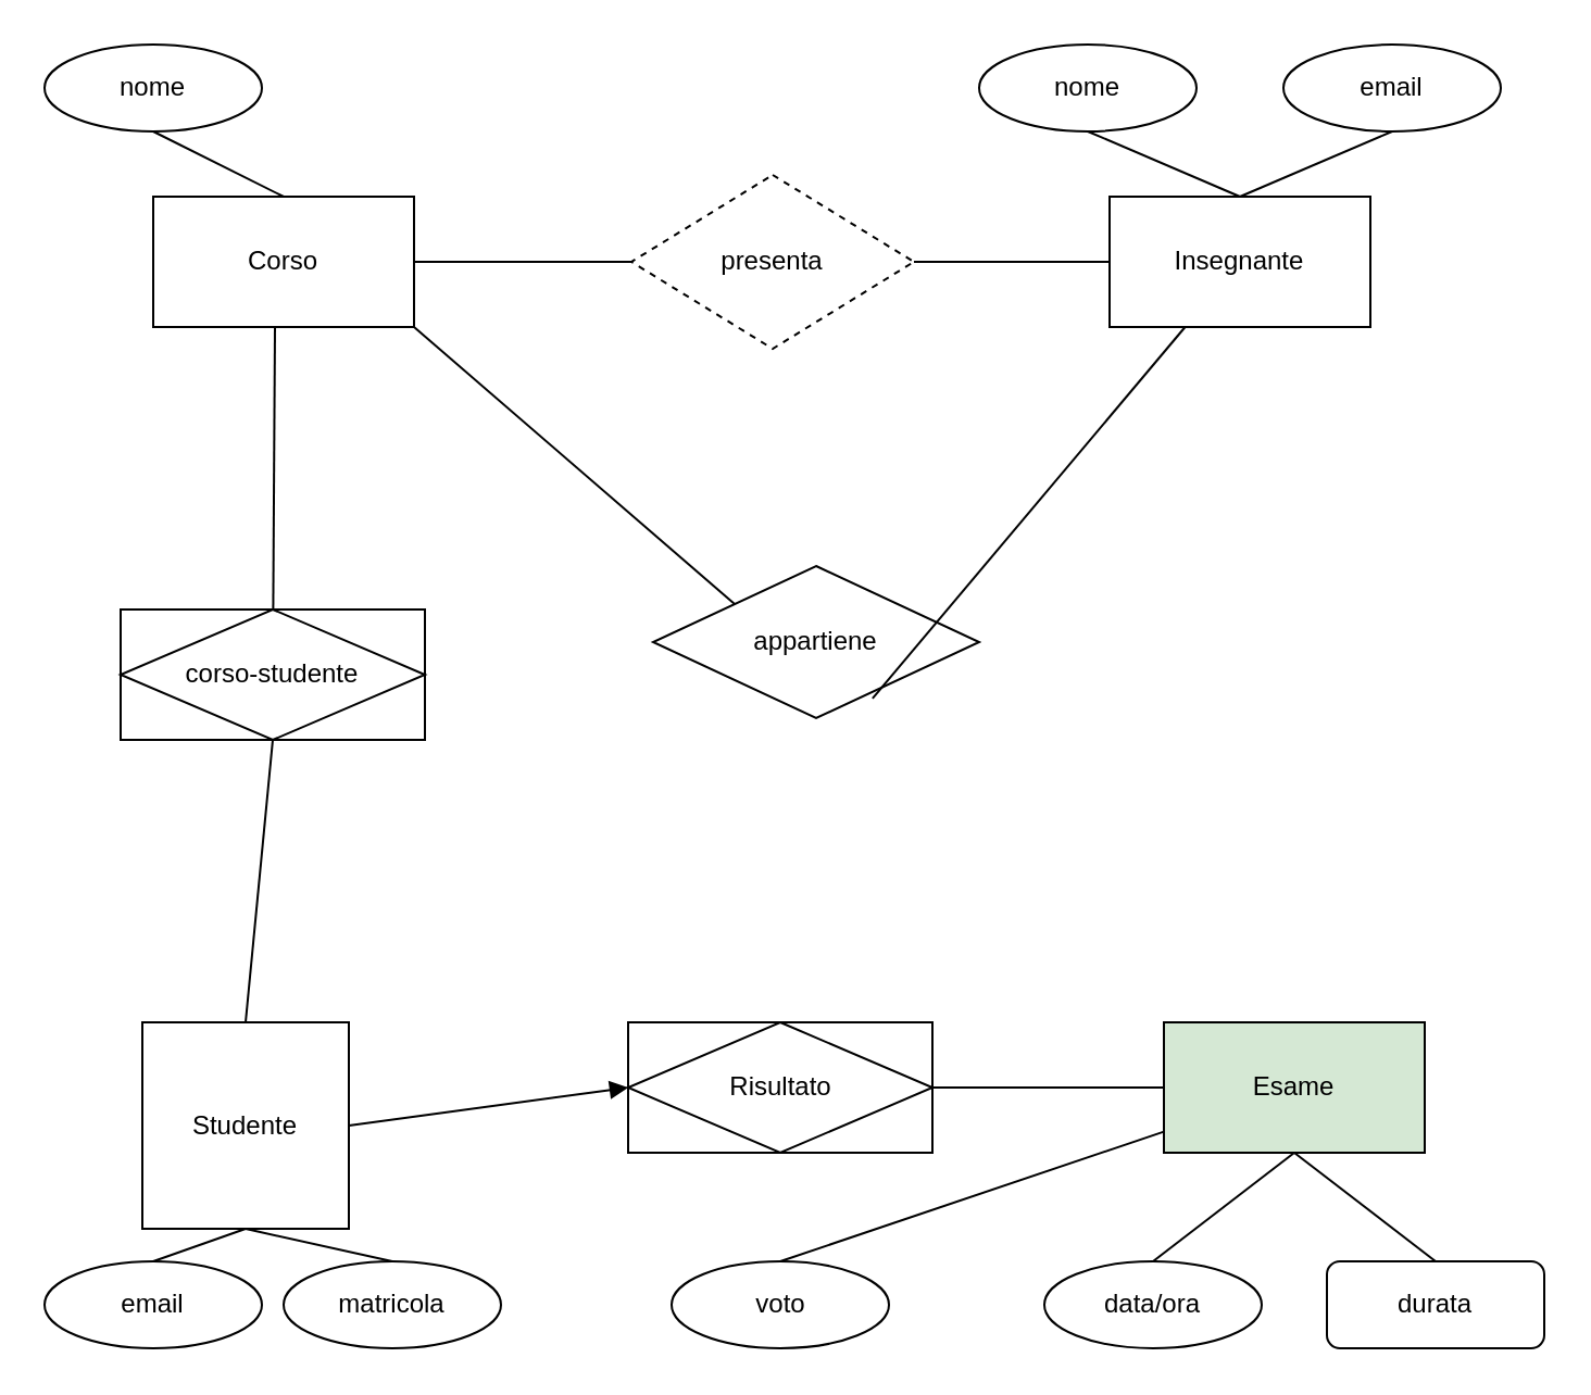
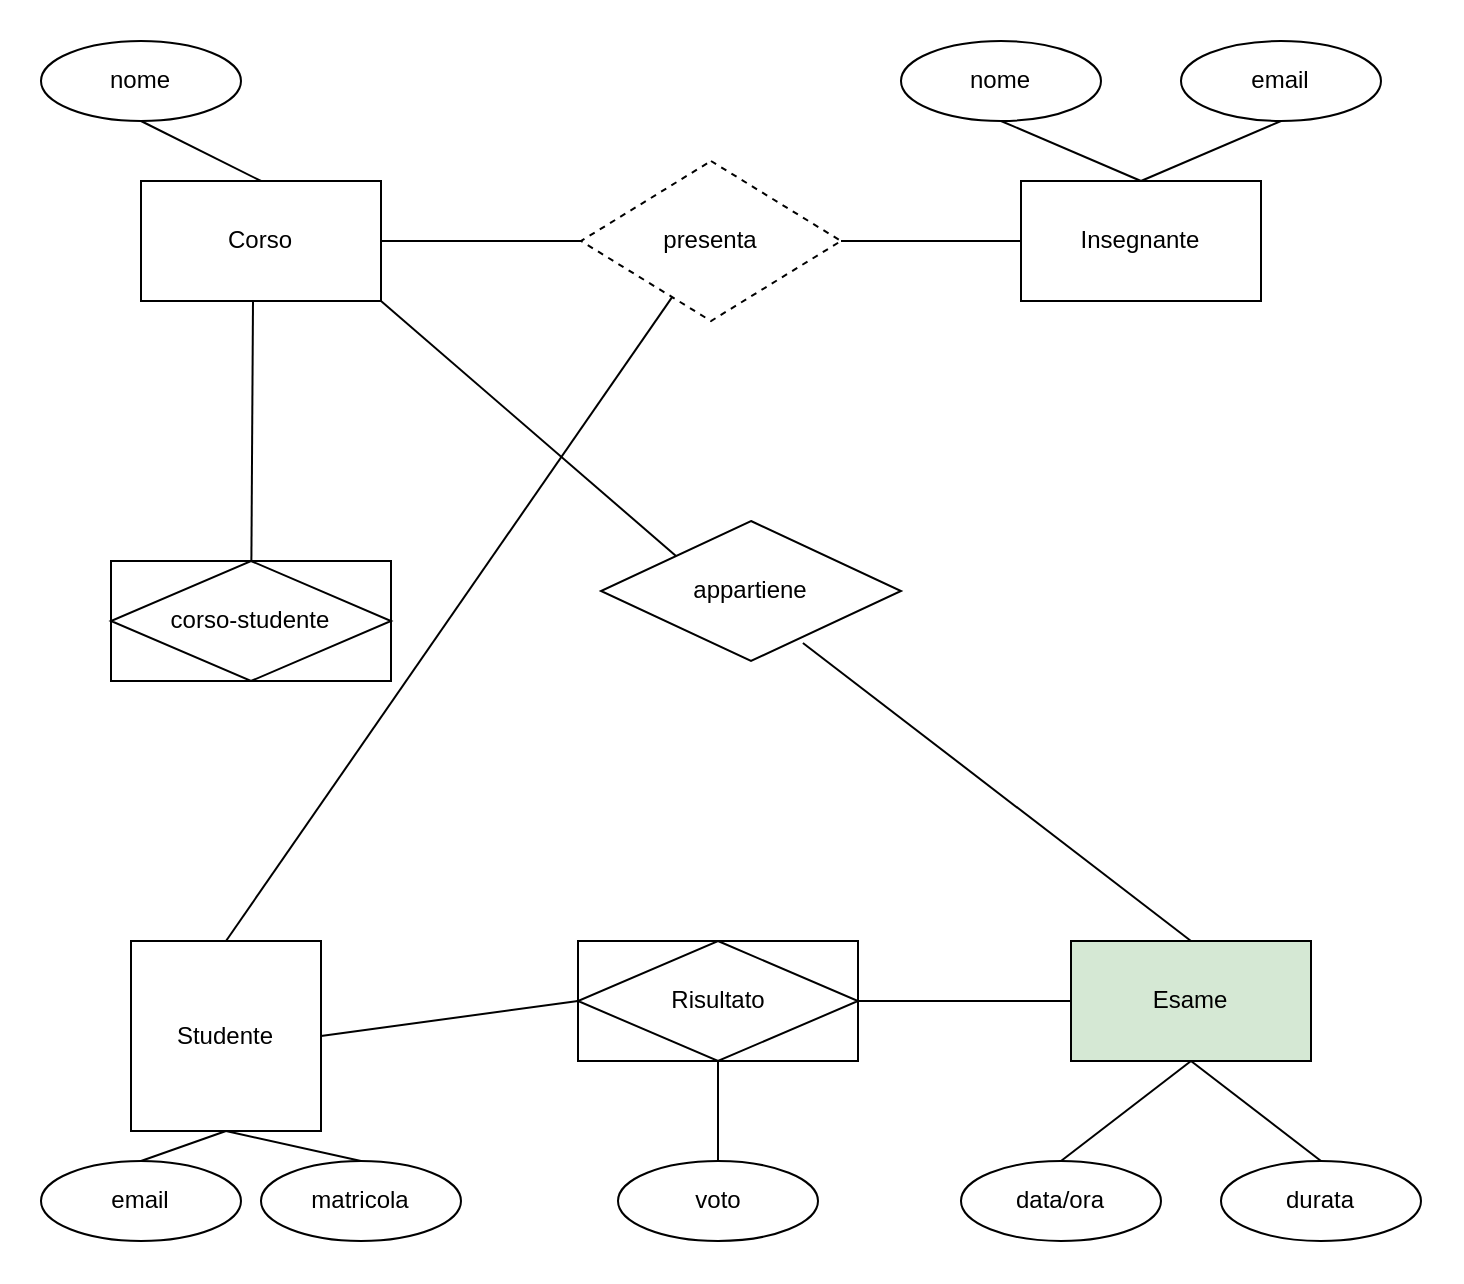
- <mxCell id="16" value="" style="endArrow=none;html=1;rounded=0;exitX=0.673;exitY=0.871;exitDx=0;exitDy=0;exitPerimeter=0;" parent="1" source="14" target="3" edge="1"><mxGeometry width="50" height="50" relative="1" as="geometry"><mxPoint x="530" y="330" as="sourcePoint" /><mxPoint x="580" y="280" as="targetPoint" /></mxGeometry></mxCell>
+ <mxCell id="16" value="" style="endArrow=none;html=1;rounded=0;exitX=0.673;exitY=0.871;exitDx=0;exitDy=0;entryX=0.5;entryY=0;entryDx=0;entryDy=0;exitPerimeter=0;" parent="1" source="14" target="5" edge="1"><mxGeometry width="50" height="50" relative="1" as="geometry"><mxPoint x="530" y="330" as="sourcePoint" /><mxPoint x="580" y="280" as="targetPoint" /></mxGeometry></mxCell>
- <mxCell id="11" value="" style="endArrow=none;html=1;rounded=0;entryX=0.5;entryY=1;entryDx=0;entryDy=0;exitX=0.5;exitY=0;exitDx=0;exitDy=0;" parent="1" source="4" target="34" edge="1"><mxGeometry width="50" height="50" relative="1" as="geometry"><mxPoint x="525" y="460" as="sourcePoint" /><mxPoint x="575" y="410" as="targetPoint" /></mxGeometry></mxCell>
+ <mxCell id="11" value="" style="endArrow=none;html=1;rounded=0;exitX=0.5;exitY=0;exitDx=0;exitDy=0;" parent="1" source="4" target="7" edge="1"><mxGeometry width="50" height="50" relative="1" as="geometry"><mxPoint x="525" y="460" as="sourcePoint" /><mxPoint x="575" y="410" as="targetPoint" /></mxGeometry></mxCell>
- <mxCell id="12" value="" style="endArrow=block;html=1;rounded=0;exitX=1;exitY=0.5;exitDx=0;exitDy=0;entryX=0;entryY=0.5;entryDx=0;entryDy=0;" parent="1" source="4" target="6" edge="1"><mxGeometry width="50" height="50" relative="1" as="geometry"><mxPoint x="525" y="460" as="sourcePoint" /><mxPoint x="575" y="410" as="targetPoint" /></mxGeometry></mxCell>
+ <mxCell id="12" value="" style="endArrow=none;html=1;rounded=0;exitX=1;exitY=0.5;exitDx=0;exitDy=0;entryX=0;entryY=0.5;entryDx=0;entryDy=0;" parent="1" source="4" target="6" edge="1"><mxGeometry width="50" height="50" relative="1" as="geometry"><mxPoint x="525" y="460" as="sourcePoint" /><mxPoint x="575" y="410" as="targetPoint" /></mxGeometry></mxCell>
- <mxCell id="30" value="" style="endArrow=none;html=1;rounded=0;exitX=0.5;exitY=0;exitDx=0;exitDy=0;" parent="1" target="5" edge="1" source="22"><mxGeometry width="50" height="50" relative="1" as="geometry"><mxPoint x="359" y="580" as="sourcePoint" /><mxPoint x="580" y="280" as="targetPoint" /></mxGeometry></mxCell>
+ <mxCell id="30" value="" style="endArrow=none;html=1;rounded=0;entryX=0.5;entryY=1;entryDx=0;entryDy=0;exitX=0.5;exitY=0;exitDx=0;exitDy=0;" parent="1" target="6" edge="1" source="22"><mxGeometry width="50" height="50" relative="1" as="geometry"><mxPoint x="359" y="580" as="sourcePoint" /><mxPoint x="580" y="280" as="targetPoint" /></mxGeometry></mxCell>
- <mxCell id="21" value="durata" style="whiteSpace=wrap;html=1;align=center;rounded=1;" parent="1" vertex="1"><mxGeometry x="610" y="580" width="100" height="40" as="geometry" /></mxCell>
+ <mxCell id="21" value="durata" style="ellipse;whiteSpace=wrap;html=1;align=center;" parent="1" vertex="1"><mxGeometry x="610" y="580" width="100" height="40" as="geometry" /></mxCell>
